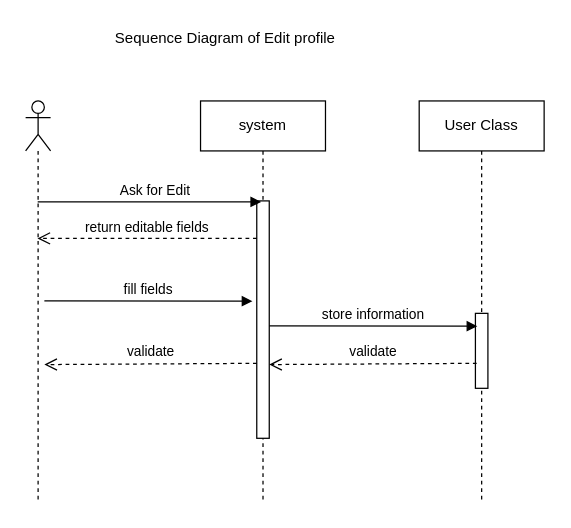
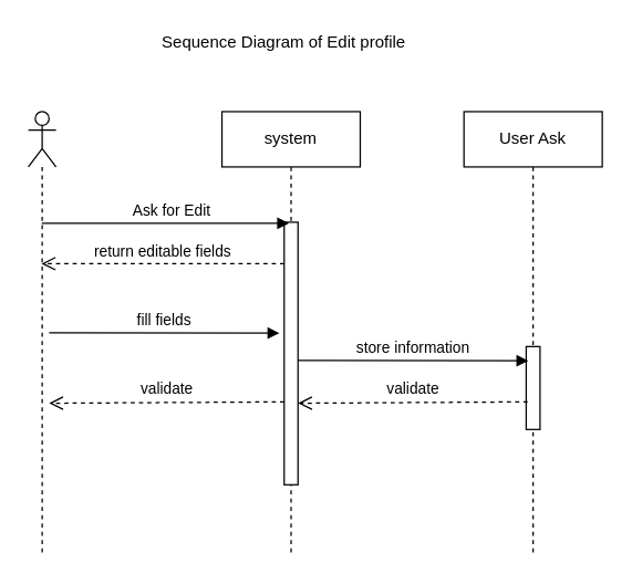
- <mxCell id="7" value="Sequence Diagram of Edit profile" style="text;html=1;strokeColor=none;fillColor=none;align=center;verticalAlign=middle;whiteSpace=wrap;rounded=0;" vertex="1" parent="1"><mxGeometry x="15" y="20" width="330" height="20" as="geometry" /></mxCell>
+ <mxCell id="7" value="Sequence Diagram of Edit profile" style="text;html=1;strokeColor=none;fillColor=none;align=center;verticalAlign=middle;whiteSpace=wrap;rounded=0;" vertex="1" parent="1"><mxGeometry x="40" y="20" width="330" height="20" as="geometry" /></mxCell>
- <mxCell id="5" value="User Class" style="shape=umlLifeline;perimeter=lifelinePerimeter;whiteSpace=wrap;html=1;container=1;collapsible=0;recursiveResize=0;outlineConnect=0;" vertex="1" parent="1"><mxGeometry x="335" y="80" width="100" height="320" as="geometry" /></mxCell>
+ <mxCell id="5" value="User Ask" style="shape=umlLifeline;perimeter=lifelinePerimeter;whiteSpace=wrap;html=1;container=1;collapsible=0;recursiveResize=0;outlineConnect=0;" vertex="1" parent="1"><mxGeometry x="335" y="80" width="100" height="320" as="geometry" /></mxCell>
